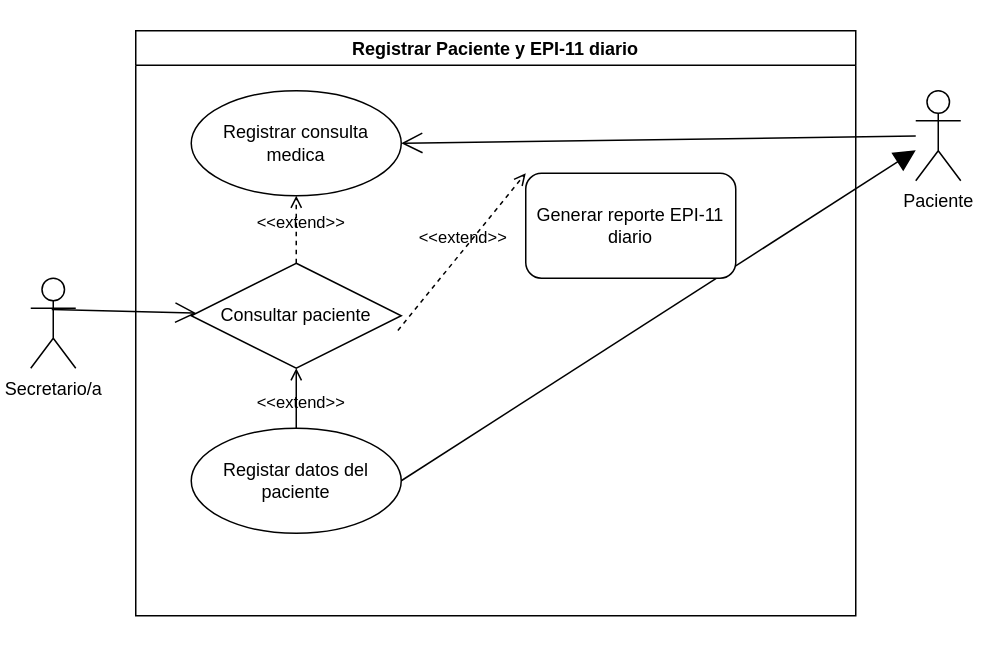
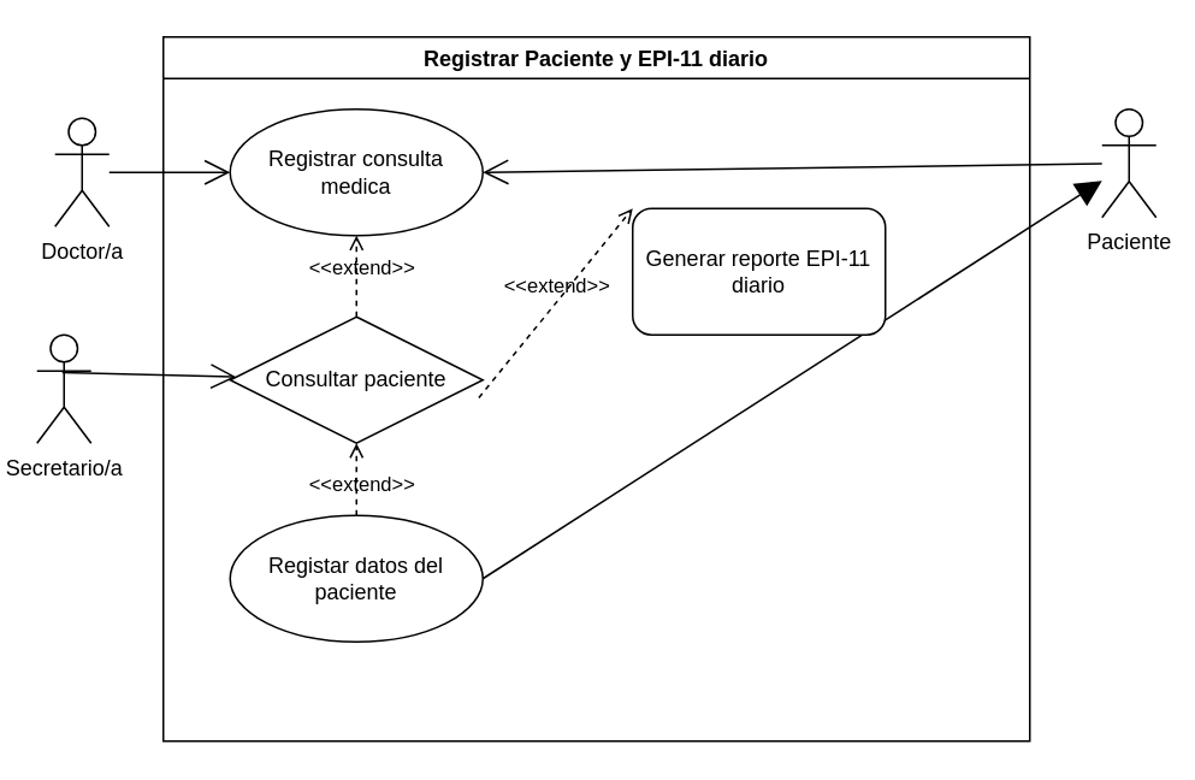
+ <mxCell id="13" value="Doctor/a" style="shape=umlActor;verticalLabelPosition=bottom;verticalAlign=top;html=1;direction=east;" parent="1" vertex="1"><mxGeometry x="30" y="65" width="30" height="60" as="geometry" /></mxCell>
+ <mxCell id="7" value="" style="endArrow=open;endFill=1;endSize=12;html=1;rounded=0;entryX=0;entryY=0.5;entryDx=0;entryDy=0;" parent="1" source="13" target="3" edge="1"><mxGeometry width="160" relative="1" as="geometry"><mxPoint x="77" y="74.5" as="sourcePoint" /><mxPoint x="237" y="74.5" as="targetPoint" /></mxGeometry></mxCell>
- <mxCell id="15" value="&amp;lt;&amp;lt;extend&amp;gt;&amp;gt;" style="html=1;verticalAlign=bottom;labelBackgroundColor=none;endArrow=open;endFill=0;dashed=0;rounded=0;exitX=0.5;exitY=0;exitDx=0;exitDy=0;entryX=0.5;entryY=1;entryDx=0;entryDy=0;" parent="1" source="8" target="4" edge="1"><mxGeometry x="-0.6" y="-3" width="160" relative="1" as="geometry"><mxPoint x="260" y="280" as="sourcePoint" /><mxPoint x="326" y="207" as="targetPoint" /><mxPoint as="offset" /></mxGeometry></mxCell>
+ <mxCell id="15" value="&amp;lt;&amp;lt;extend&amp;gt;&amp;gt;" style="html=1;verticalAlign=bottom;labelBackgroundColor=none;endArrow=open;endFill=0;dashed=1;rounded=0;exitX=0.5;exitY=0;exitDx=0;exitDy=0;entryX=0.5;entryY=1;entryDx=0;entryDy=0;" parent="1" source="8" target="4" edge="1"><mxGeometry x="-0.6" y="-3" width="160" relative="1" as="geometry"><mxPoint x="260" y="280" as="sourcePoint" /><mxPoint x="326" y="207" as="targetPoint" /><mxPoint as="offset" /></mxGeometry></mxCell>
